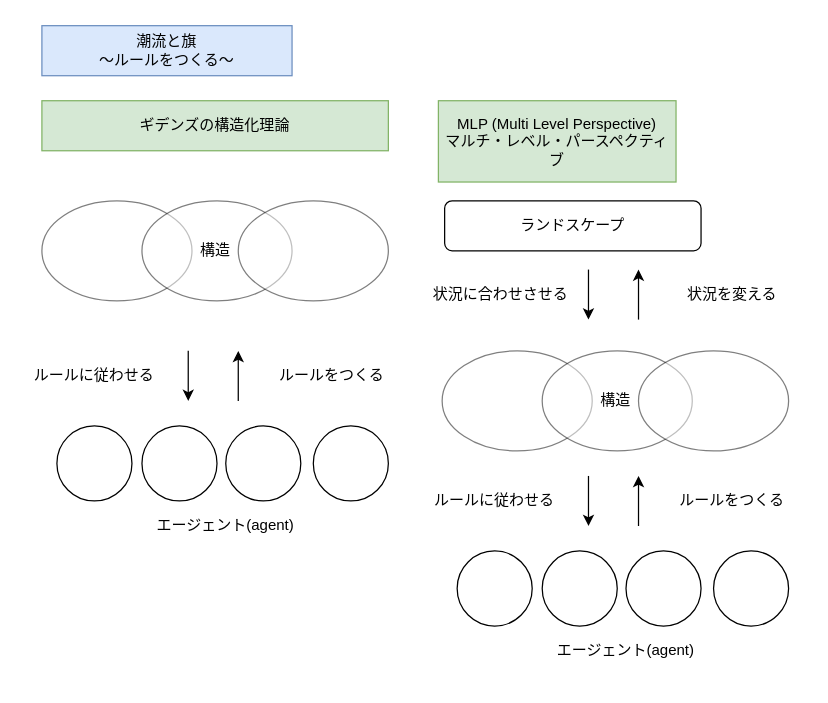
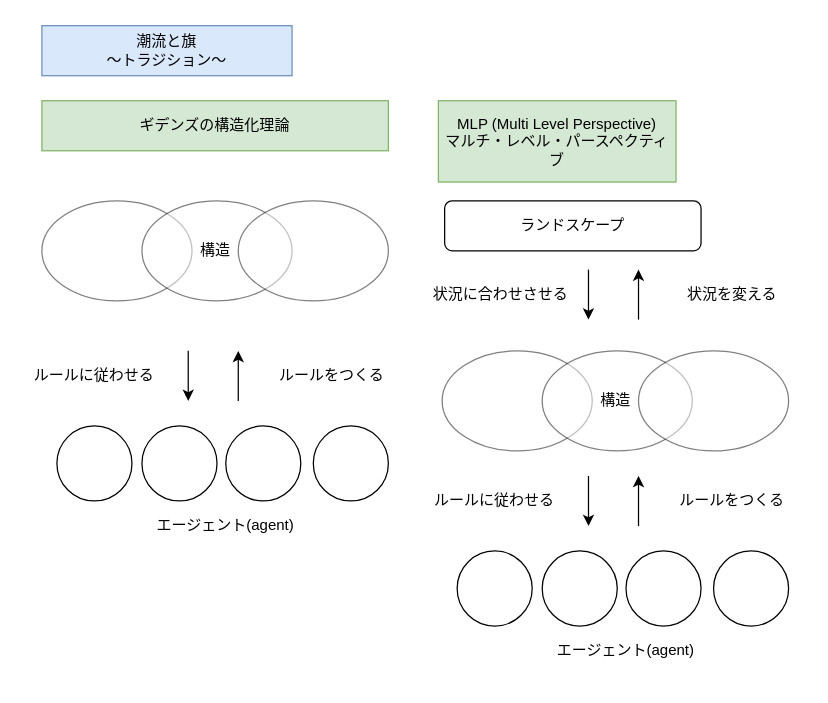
- <mxCell id="2" value="潮流と旗&lt;br&gt;&lt;div&gt;～ルールをつくる～&lt;/div&gt;" style="text;html=1;align=center;verticalAlign=middle;whiteSpace=wrap;rounded=0;fillColor=#dae8fc;strokeColor=#6c8ebf;" parent="1" vertex="1"><mxGeometry x="33" y="20" width="200" height="40" as="geometry" /></mxCell>
+ <mxCell id="2" value="潮流と旗&lt;br&gt;&lt;div&gt;～トラジション～&lt;/div&gt;" style="text;html=1;align=center;verticalAlign=middle;whiteSpace=wrap;rounded=0;fillColor=#dae8fc;strokeColor=#6c8ebf;" parent="1" vertex="1"><mxGeometry x="33" y="20" width="200" height="40" as="geometry" /></mxCell>
